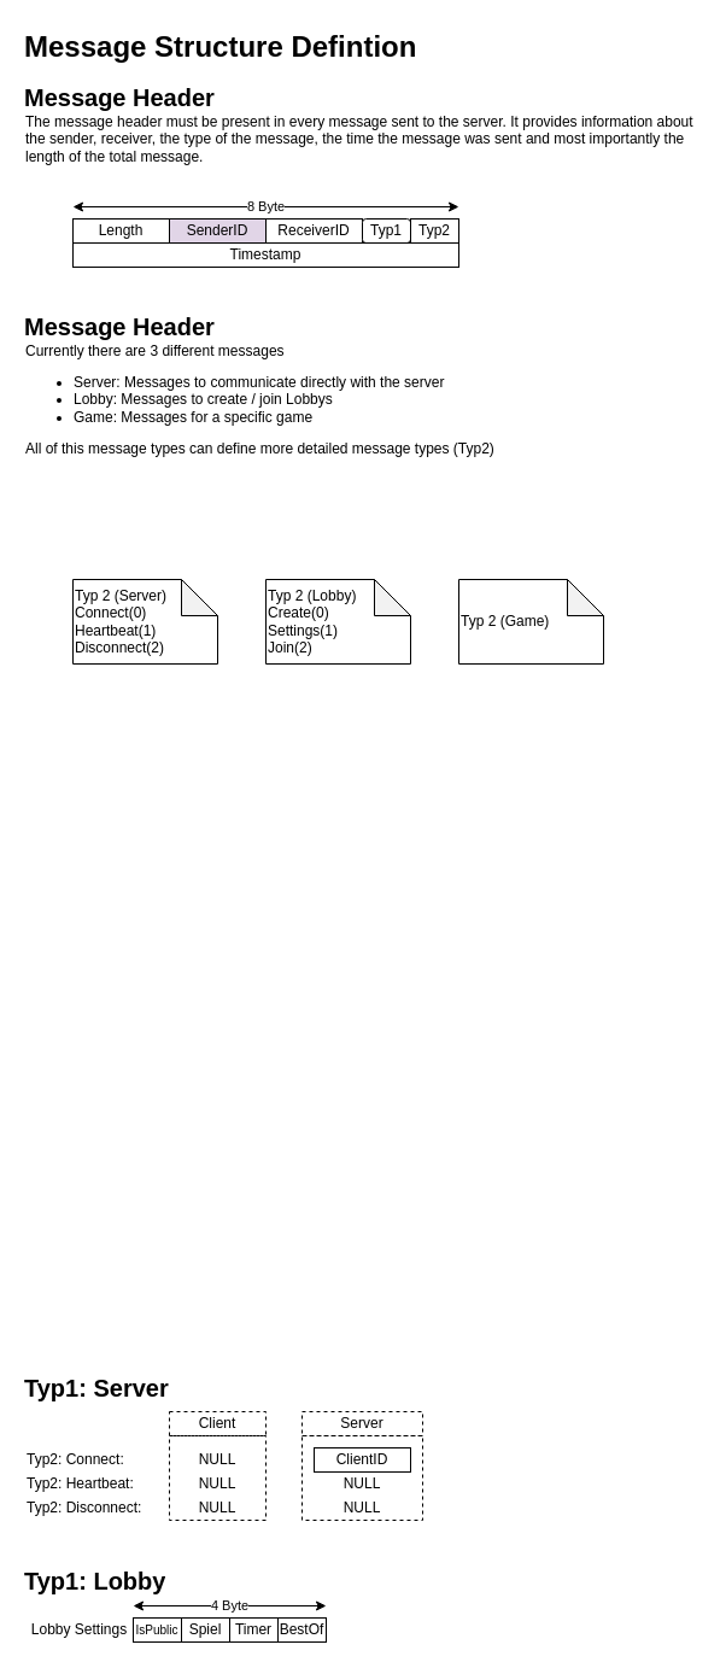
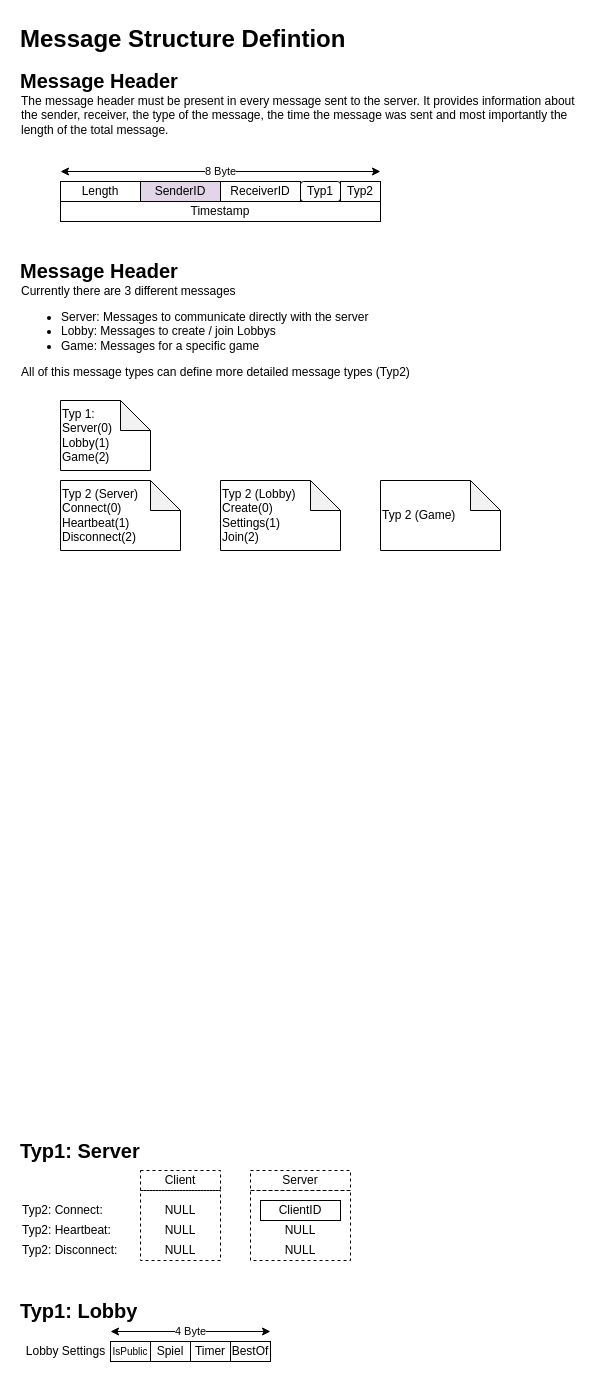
+ <mxCell id="17" value="Typ 1:&lt;br&gt;Server(0)&lt;br&gt;Lobby(1)&lt;br&gt;Game(2)" style="shape=note;whiteSpace=wrap;html=1;backgroundOutline=1;darkOpacity=0.05;align=left;" parent="1" vertex="1"><mxGeometry x="60" y="400" width="90" height="70" as="geometry" /></mxCell>
